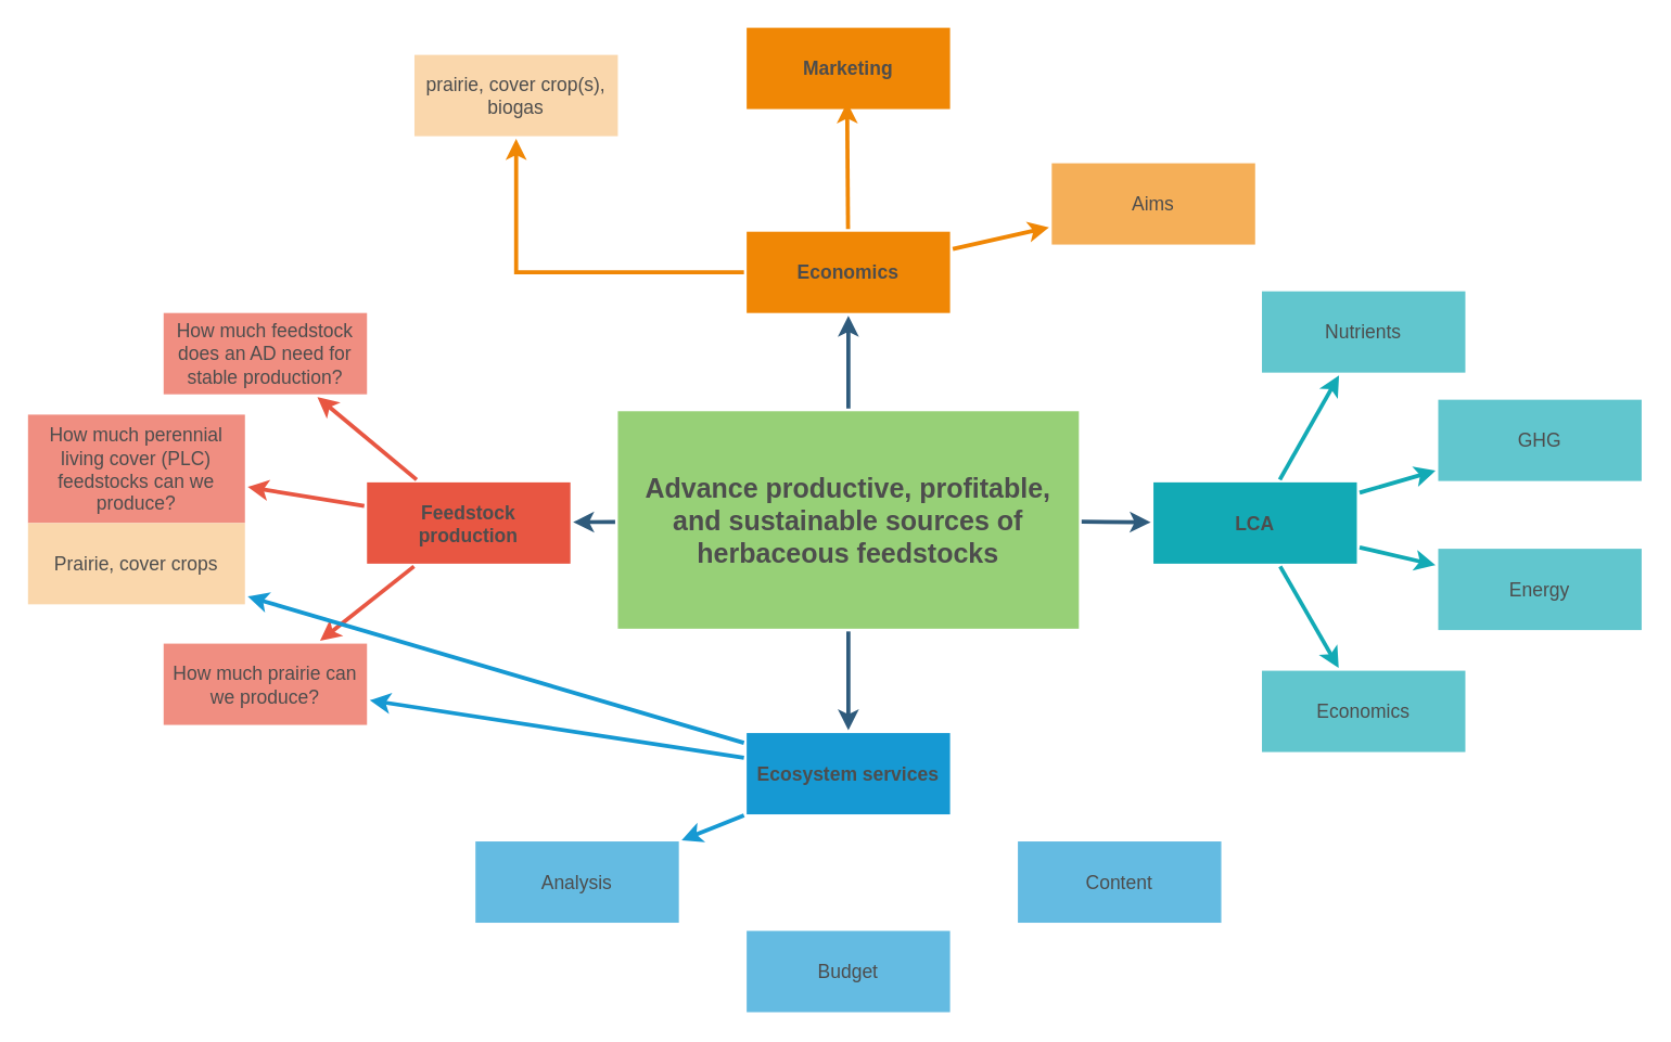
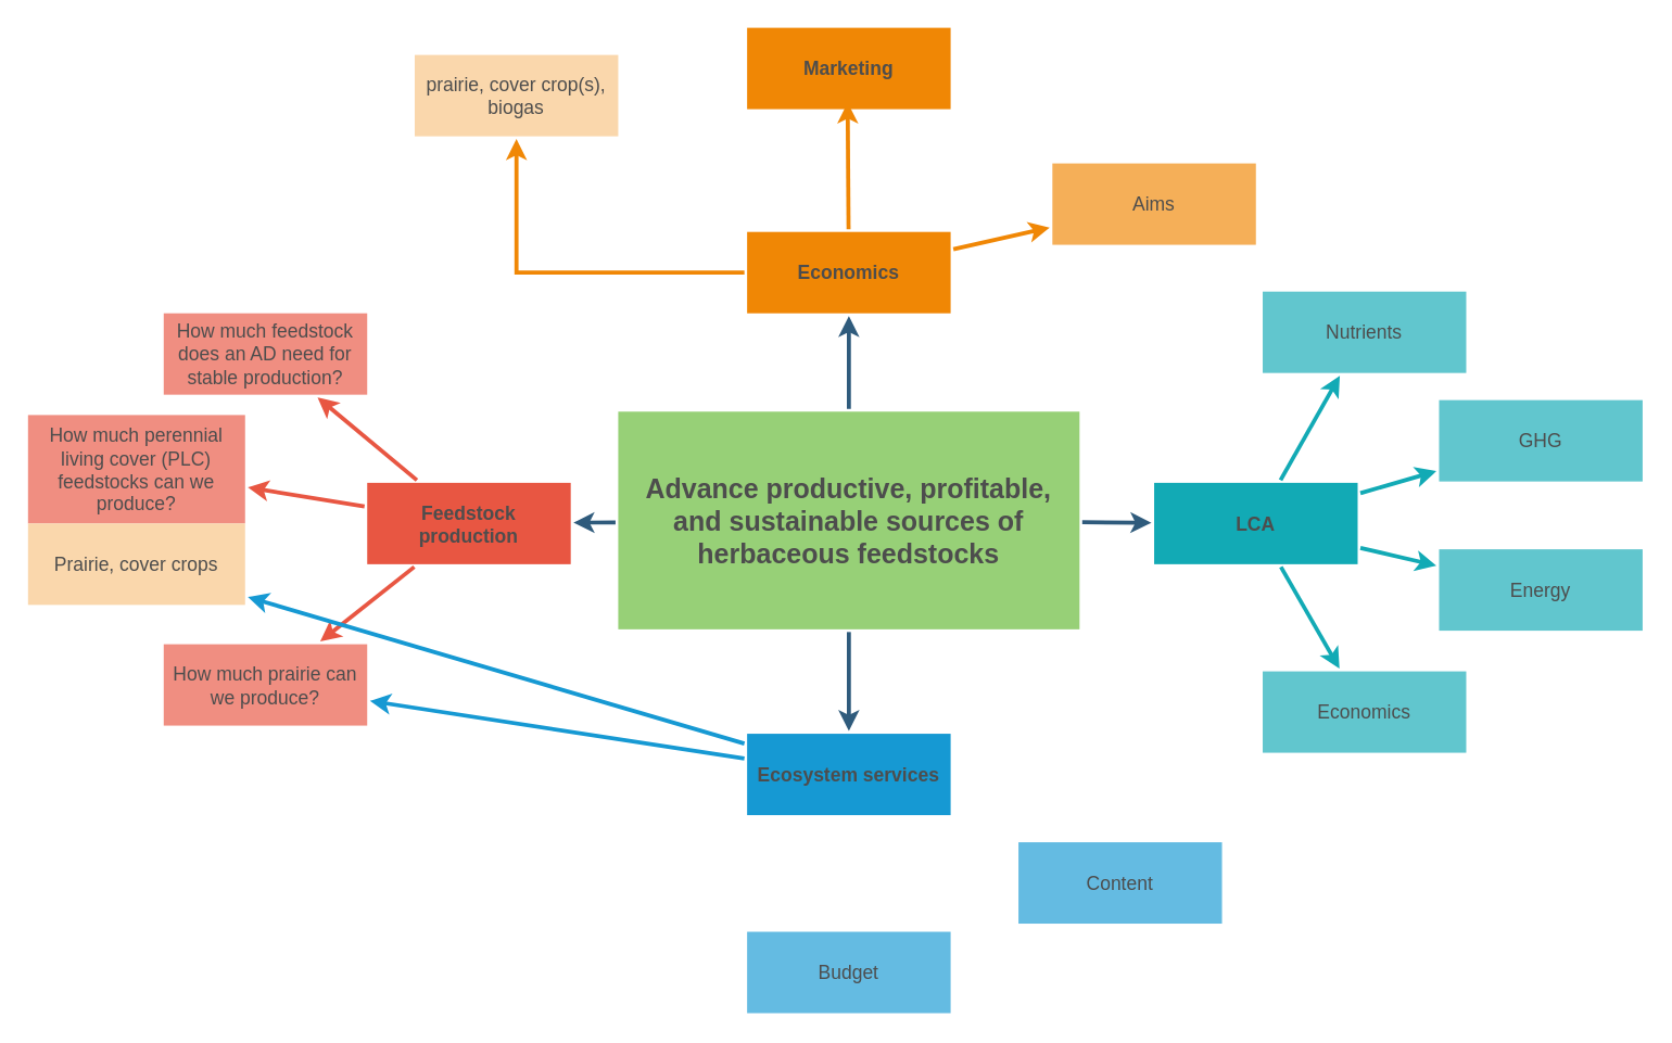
- <mxCell id="13" value="" style="edgeStyle=none;rounded=0;jumpStyle=none;html=1;shadow=0;labelBackgroundColor=none;startArrow=none;startFill=0;endArrow=classic;endFill=1;jettySize=auto;orthogonalLoop=1;strokeColor=#1699D3;strokeWidth=3;fontFamily=Helvetica;fontSize=14;fontColor=#4D4D4D;spacing=5;" parent="1" source="16" target="19" edge="1"><mxGeometry relative="1" as="geometry" /></mxCell>
- <mxCell id="19" value="Analysis" style="rounded=0;whiteSpace=wrap;html=1;shadow=0;labelBackgroundColor=none;strokeColor=none;strokeWidth=3;fillColor=#64bbe2;fontFamily=Helvetica;fontSize=14;fontColor=#4D4D4D;align=center;spacing=5;arcSize=7;perimeterSpacing=2;" parent="1" vertex="1"><mxGeometry x="350" y="620.5" width="150" height="60" as="geometry" /></mxCell>
